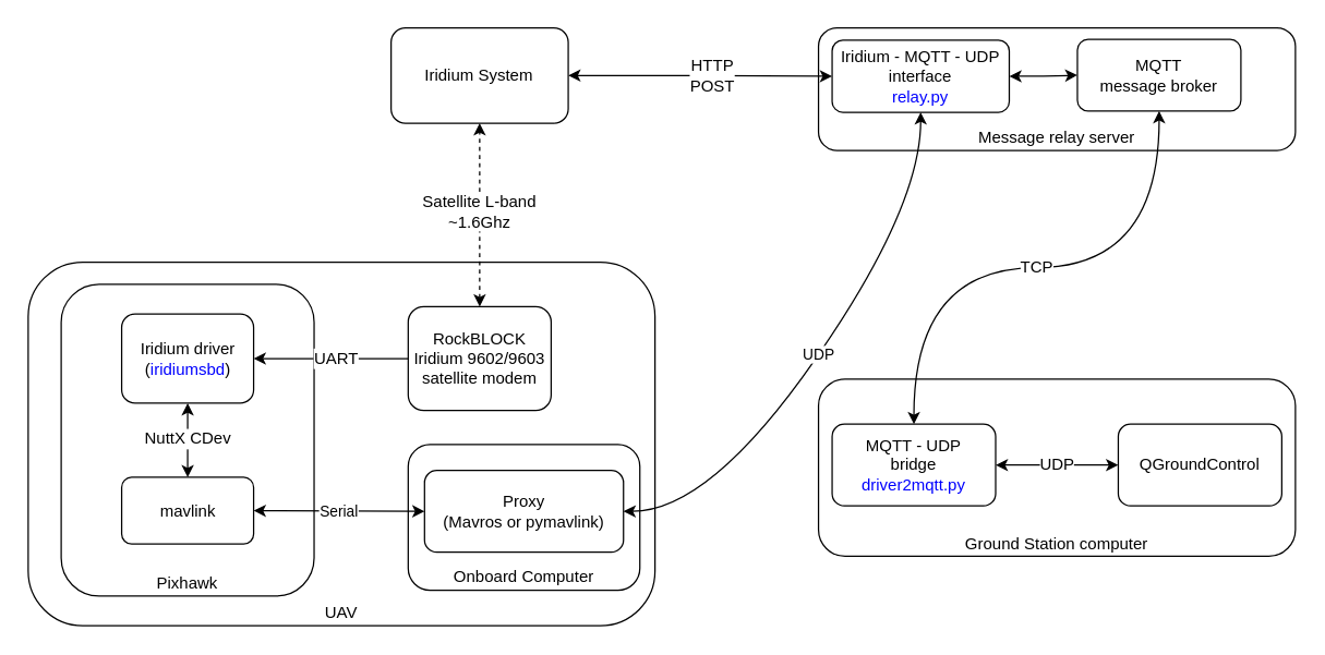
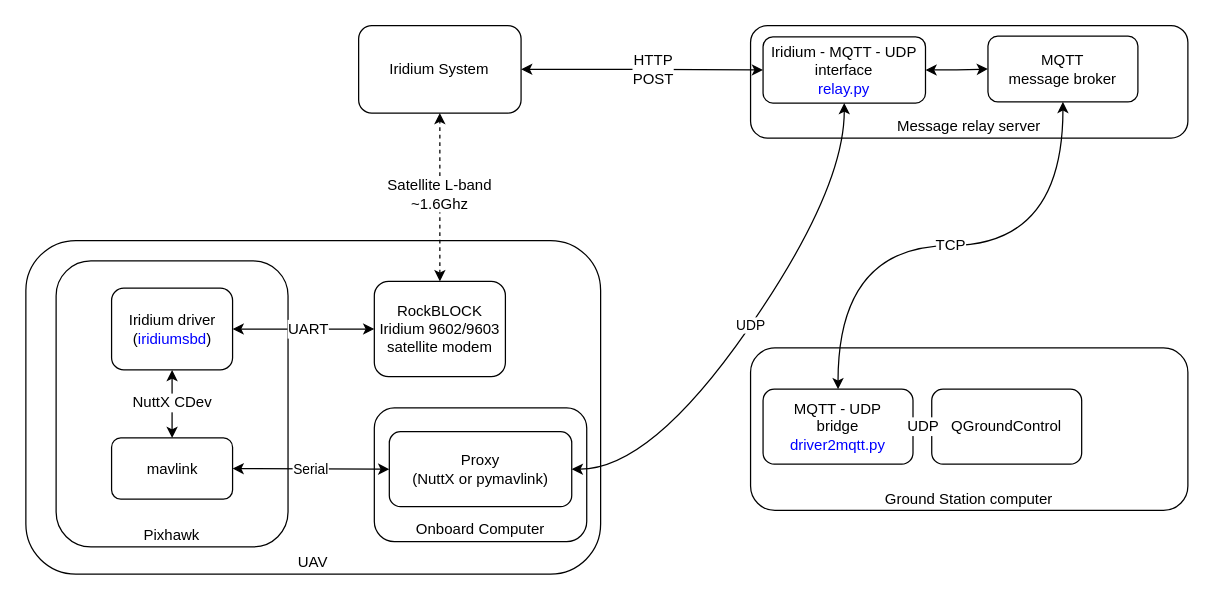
- <mxCell id="11" style="edgeStyle=orthogonalEdgeStyle;rounded=0;html=1;exitX=1;exitY=0.5;entryX=0;entryY=0.5;startArrow=classic;startFill=1;jettySize=auto;orthogonalLoop=1;elbow=vertical;endArrow=none;" parent="2" source="7" target="4" edge="1"><mxGeometry relative="1" as="geometry" /></mxCell>
+ <mxCell id="11" style="edgeStyle=orthogonalEdgeStyle;rounded=0;html=1;exitX=1;exitY=0.5;entryX=0;entryY=0.5;startArrow=classic;startFill=1;jettySize=auto;orthogonalLoop=1;elbow=vertical;" parent="2" source="7" target="4" edge="1"><mxGeometry relative="1" as="geometry" /></mxCell>
- <mxCell id="24" value="QGroundControl" style="rounded=1;whiteSpace=wrap;html=1;fillColor=#ffffff;" parent="21" vertex="1"><mxGeometry x="220" y="33" width="120" height="60" as="geometry" /></mxCell>
+ <mxCell id="24" value="QGroundControl" style="rounded=1;whiteSpace=wrap;html=1;fillColor=#ffffff;" parent="21" vertex="1"><mxGeometry x="145" y="33" width="120" height="60" as="geometry" /></mxCell>
- <mxCell id="14" value="Proxy&lt;br&gt;(Mavros or pymavlink)" style="rounded=1;whiteSpace=wrap;html=1;" vertex="1" parent="2"><mxGeometry x="290.877" y="153" width="146" height="60" as="geometry" /></mxCell>
+ <mxCell id="14" value="Proxy&lt;br&gt;(NuttX or pymavlink)" style="rounded=1;whiteSpace=wrap;html=1;" vertex="1" parent="2"><mxGeometry x="290.877" y="153" width="146" height="60" as="geometry" /></mxCell>
